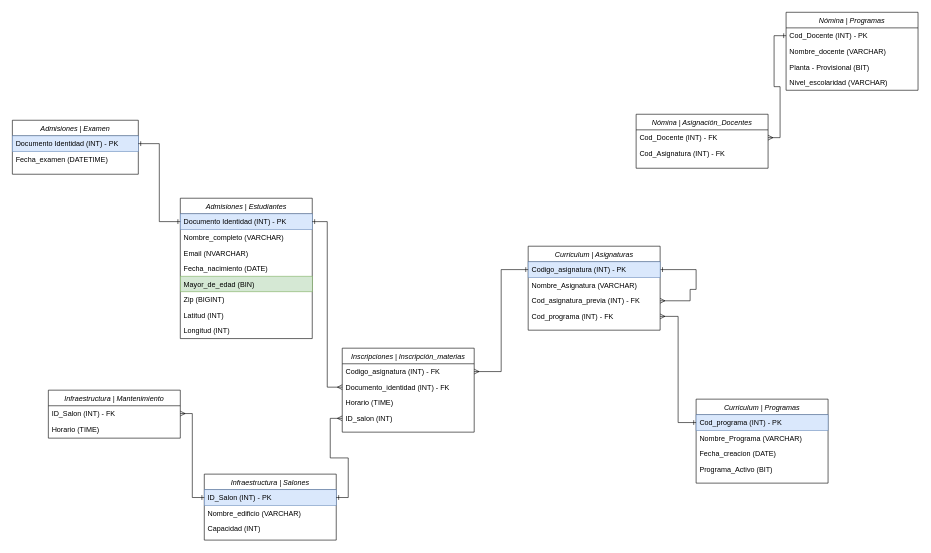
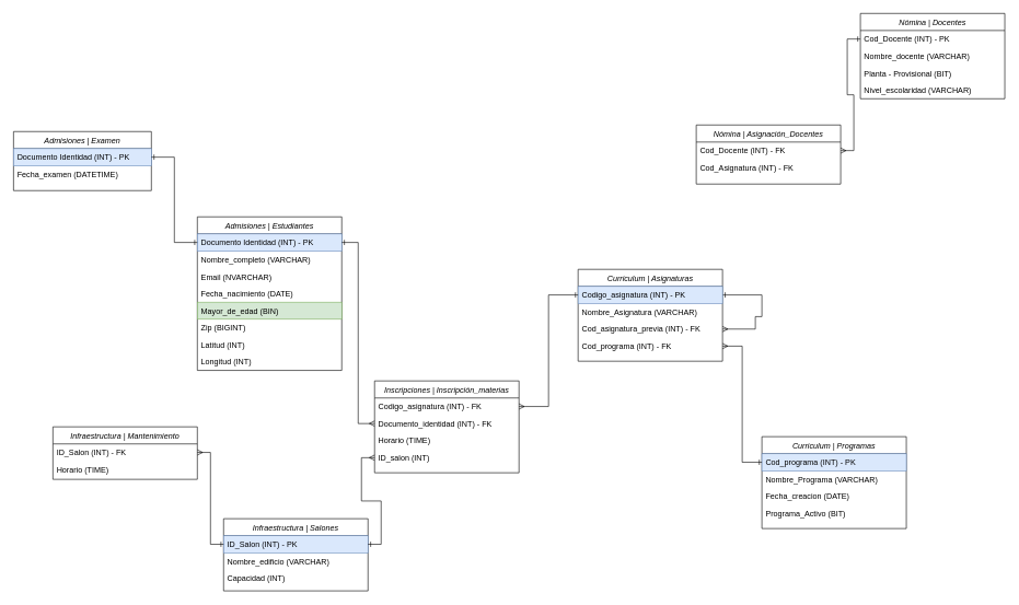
- <mxCell id="37" value="Nómina | Programas" style="swimlane;fontStyle=2;align=center;verticalAlign=top;childLayout=stackLayout;horizontal=1;startSize=26;horizontalStack=0;resizeParent=1;resizeLast=0;collapsible=1;marginBottom=0;rounded=0;shadow=0;strokeWidth=1;" vertex="1" parent="1"><mxGeometry x="1310" y="20" width="220" height="130" as="geometry"><mxRectangle x="240" y="120" width="160" height="26" as="alternateBounds" /></mxGeometry></mxCell>
+ <mxCell id="37" value="Nómina | Docentes" style="swimlane;fontStyle=2;align=center;verticalAlign=top;childLayout=stackLayout;horizontal=1;startSize=26;horizontalStack=0;resizeParent=1;resizeLast=0;collapsible=1;marginBottom=0;rounded=0;shadow=0;strokeWidth=1;" vertex="1" parent="1"><mxGeometry x="1310" y="20" width="220" height="130" as="geometry"><mxRectangle x="240" y="120" width="160" height="26" as="alternateBounds" /></mxGeometry></mxCell>
